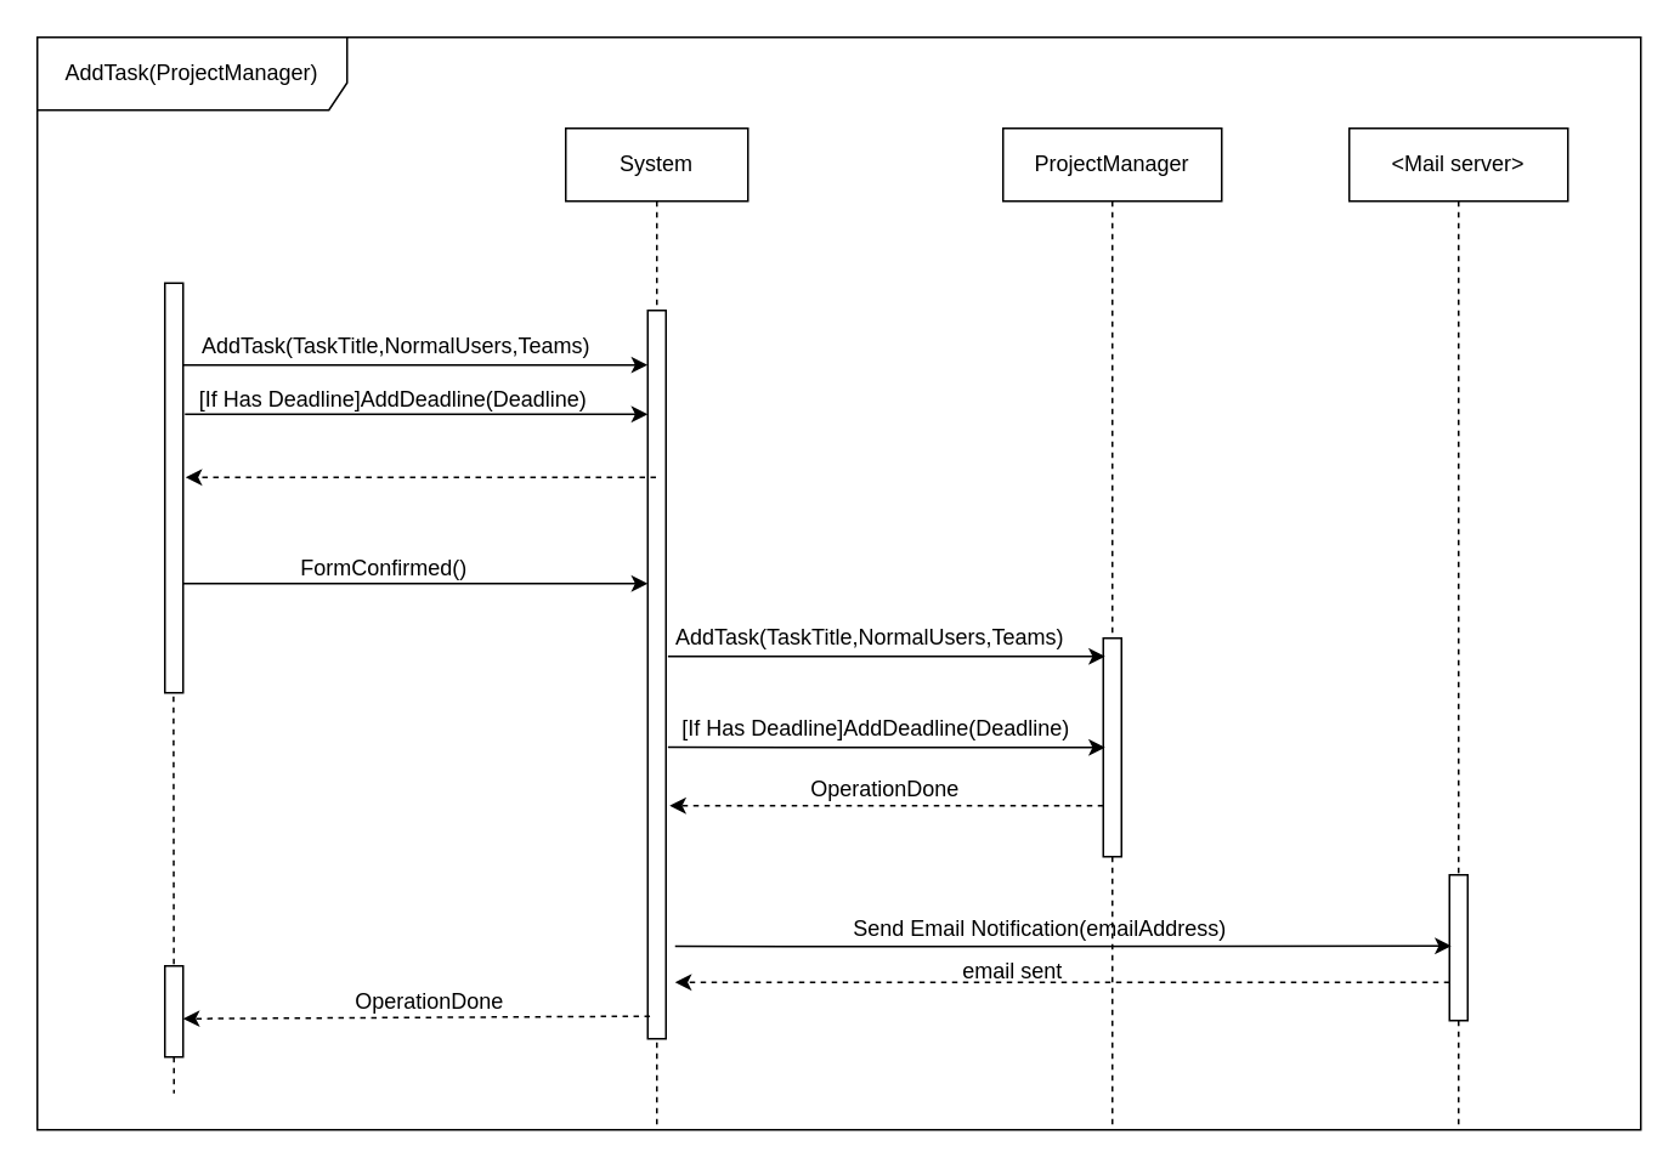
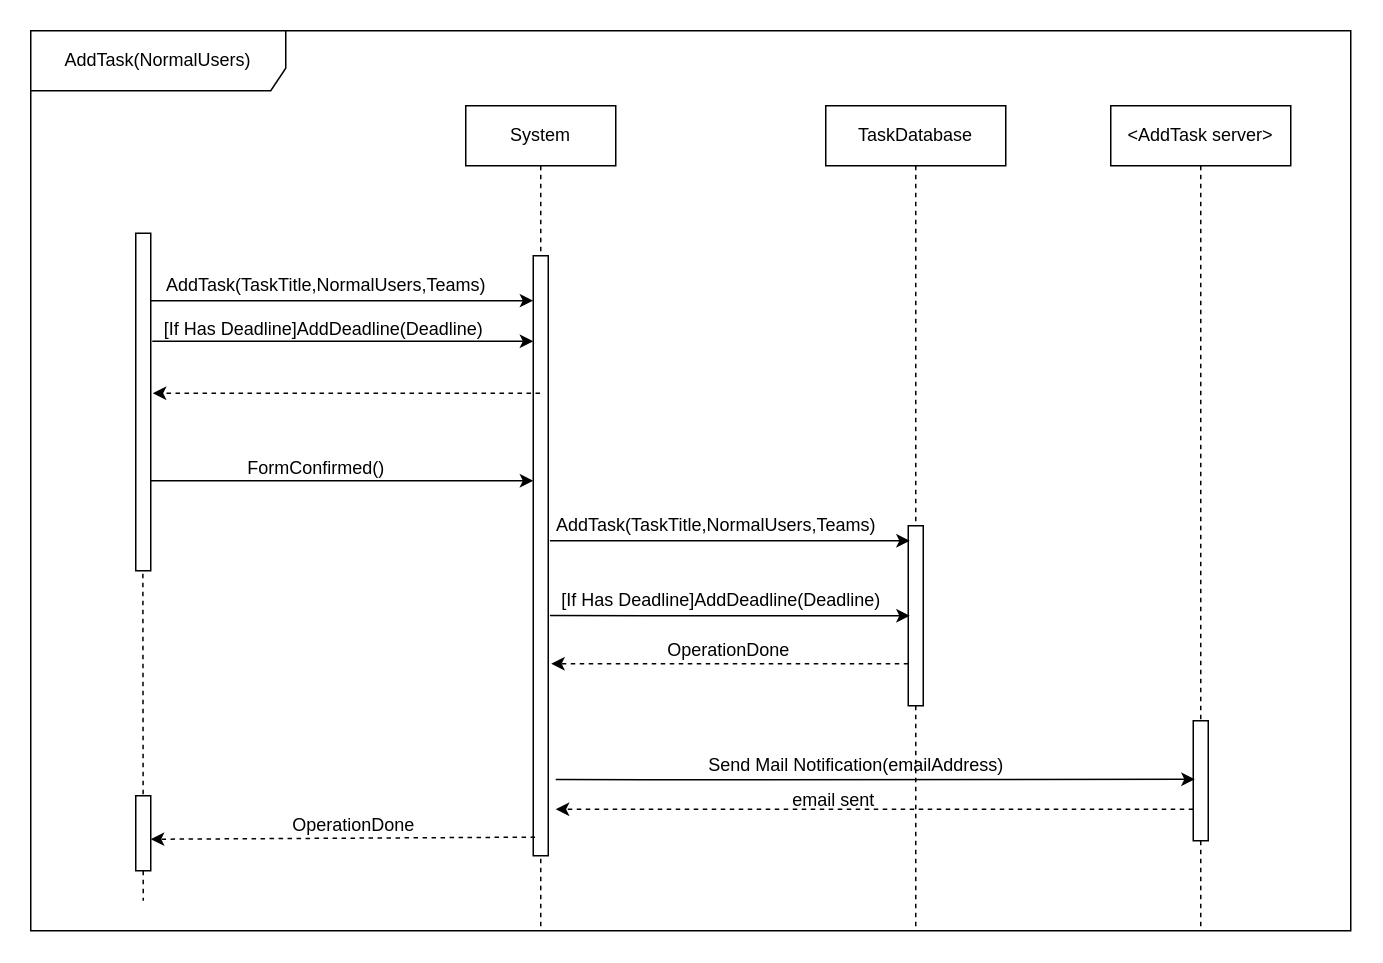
- <mxCell id="2" value="AddTask(ProjectManager)" style="shape=umlFrame;whiteSpace=wrap;html=1;width=170;height=40;" parent="1" vertex="1"><mxGeometry x="20" y="20" width="880" height="600" as="geometry" /></mxCell>
+ <mxCell id="2" value="AddTask(NormalUsers)" style="shape=umlFrame;whiteSpace=wrap;html=1;width=170;height=40;" parent="1" vertex="1"><mxGeometry x="20" y="20" width="880" height="600" as="geometry" /></mxCell>
- <mxCell id="3" value="ProjectManager" style="shape=umlLifeline;perimeter=lifelinePerimeter;whiteSpace=wrap;html=1;container=1;collapsible=0;recursiveResize=0;outlineConnect=0;" parent="1" vertex="1"><mxGeometry x="550" y="70" width="120" height="550" as="geometry" /></mxCell>
+ <mxCell id="3" value="TaskDatabase" style="shape=umlLifeline;perimeter=lifelinePerimeter;whiteSpace=wrap;html=1;container=1;collapsible=0;recursiveResize=0;outlineConnect=0;" parent="1" vertex="1"><mxGeometry x="550" y="70" width="120" height="550" as="geometry" /></mxCell>
- <mxCell id="24" value="&amp;lt;Mail server&amp;gt;" style="shape=umlLifeline;perimeter=lifelinePerimeter;whiteSpace=wrap;html=1;container=1;collapsible=0;recursiveResize=0;outlineConnect=0;" parent="1" vertex="1"><mxGeometry x="740" y="70" width="120" height="550" as="geometry" /></mxCell>
+ <mxCell id="24" value="&amp;lt;AddTask server&amp;gt;" style="shape=umlLifeline;perimeter=lifelinePerimeter;whiteSpace=wrap;html=1;container=1;collapsible=0;recursiveResize=0;outlineConnect=0;" parent="1" vertex="1"><mxGeometry x="740" y="70" width="120" height="550" as="geometry" /></mxCell>
- <mxCell id="28" value="Send Email Notification(emailAddress)" style="text;html=1;align=center;verticalAlign=middle;resizable=0;points=[];autosize=1;strokeColor=none;" parent="1" vertex="1"><mxGeometry x="460" y="500" width="220" height="20" as="geometry" /></mxCell>
+ <mxCell id="28" value="Send Mail Notification(emailAddress)" style="text;html=1;align=center;verticalAlign=middle;resizable=0;points=[];autosize=1;strokeColor=none;" parent="1" vertex="1"><mxGeometry x="460" y="500" width="220" height="20" as="geometry" /></mxCell>
